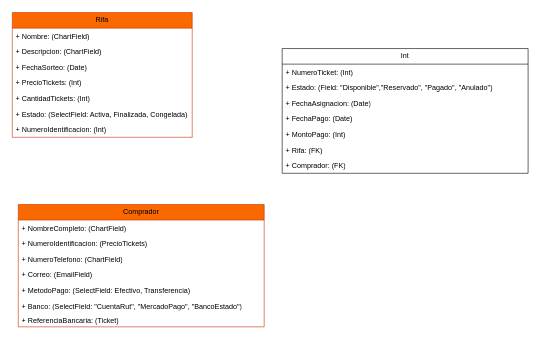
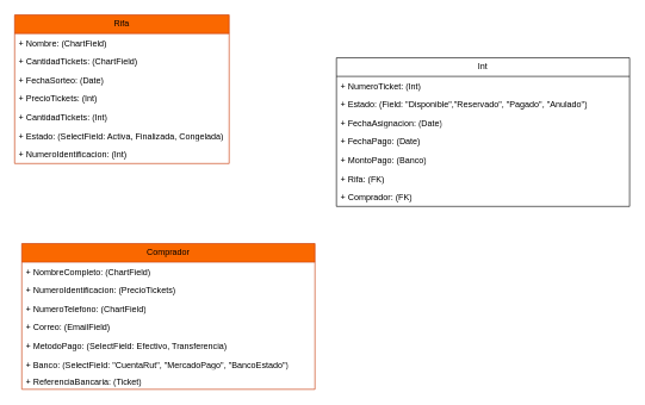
- <mxCell id="4" value="+ Descripcion: (ChartField)" style="text;strokeColor=none;fillColor=none;align=left;verticalAlign=top;spacingLeft=4;spacingRight=4;overflow=hidden;rotatable=0;points=[[0,0.5],[1,0.5]];portConstraint=eastwest;whiteSpace=wrap;html=1;" vertex="1" parent="2"><mxGeometry y="52" width="300" height="26" as="geometry" /></mxCell>
+ <mxCell id="4" value="+ CantidadTickets: (ChartField)" style="text;strokeColor=none;fillColor=none;align=left;verticalAlign=top;spacingLeft=4;spacingRight=4;overflow=hidden;rotatable=0;points=[[0,0.5],[1,0.5]];portConstraint=eastwest;whiteSpace=wrap;html=1;" vertex="1" parent="2"><mxGeometry y="52" width="300" height="26" as="geometry" /></mxCell>
- <mxCell id="15" value="+ MontoPago: (Int)" style="text;strokeColor=none;fillColor=none;align=left;verticalAlign=top;spacingLeft=4;spacingRight=4;overflow=hidden;rotatable=0;points=[[0,0.5],[1,0.5]];portConstraint=eastwest;whiteSpace=wrap;html=1;" vertex="1" parent="10"><mxGeometry y="130" width="410" height="26" as="geometry" /></mxCell>
+ <mxCell id="15" value="+ MontoPago: (Banco)" style="text;strokeColor=none;fillColor=none;align=left;verticalAlign=top;spacingLeft=4;spacingRight=4;overflow=hidden;rotatable=0;points=[[0,0.5],[1,0.5]];portConstraint=eastwest;whiteSpace=wrap;html=1;" vertex="1" parent="10"><mxGeometry y="130" width="410" height="26" as="geometry" /></mxCell>
